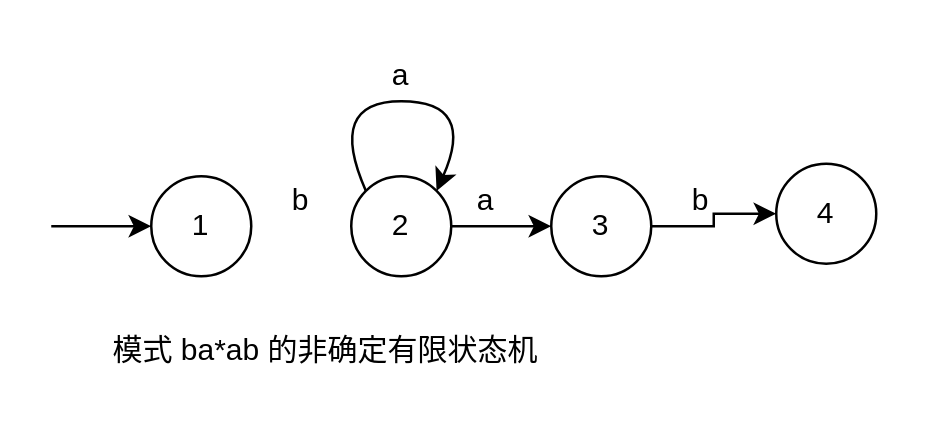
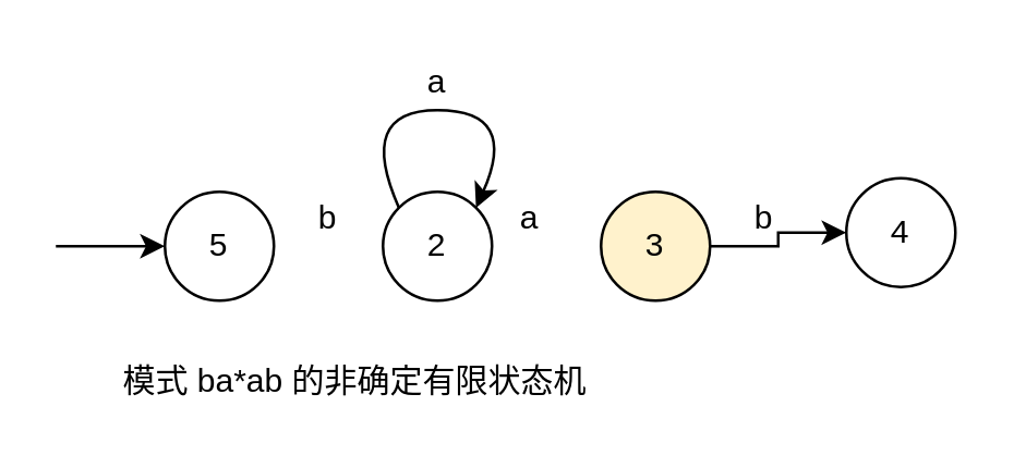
- <mxCell id="2" value="1" style="ellipse;whiteSpace=wrap;html=1;aspect=fixed;" vertex="1" parent="1"><mxGeometry x="60" y="70" width="40" height="40" as="geometry" /></mxCell>
+ <mxCell id="2" value="5" style="ellipse;whiteSpace=wrap;html=1;aspect=fixed;" vertex="1" parent="1"><mxGeometry x="60" y="70" width="40" height="40" as="geometry" /></mxCell>
- <mxCell id="3" style="edgeStyle=orthogonalEdgeStyle;rounded=0;orthogonalLoop=1;jettySize=auto;html=1;exitX=1;exitY=0.5;exitDx=0;exitDy=0;entryX=0;entryY=0.5;entryDx=0;entryDy=0;" edge="1" parent="1" source="4" target="6"><mxGeometry relative="1" as="geometry"><mxPoint x="217" y="90" as="targetPoint" /></mxGeometry></mxCell>
- <mxCell id="6" value="3" style="ellipse;whiteSpace=wrap;html=1;aspect=fixed;" vertex="1" parent="1"><mxGeometry x="220" y="70" width="40" height="40" as="geometry" /></mxCell>
+ <mxCell id="6" value="3" style="ellipse;whiteSpace=wrap;html=1;aspect=fixed;fillColor=#fff2cc;" vertex="1" parent="1"><mxGeometry x="220" y="70" width="40" height="40" as="geometry" /></mxCell>
